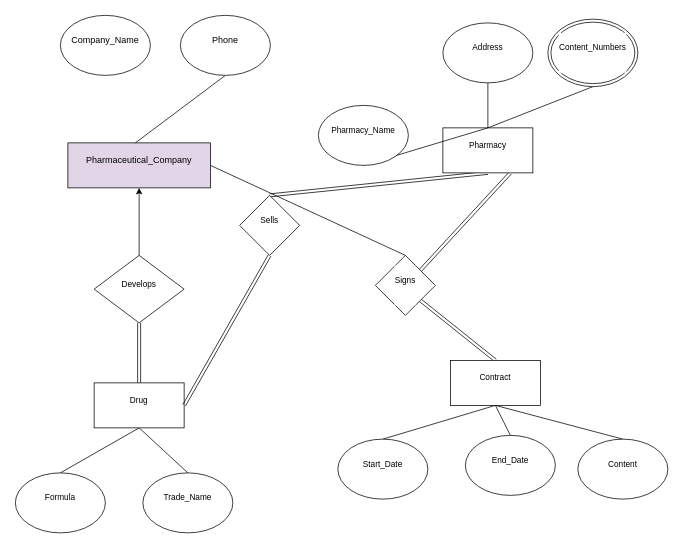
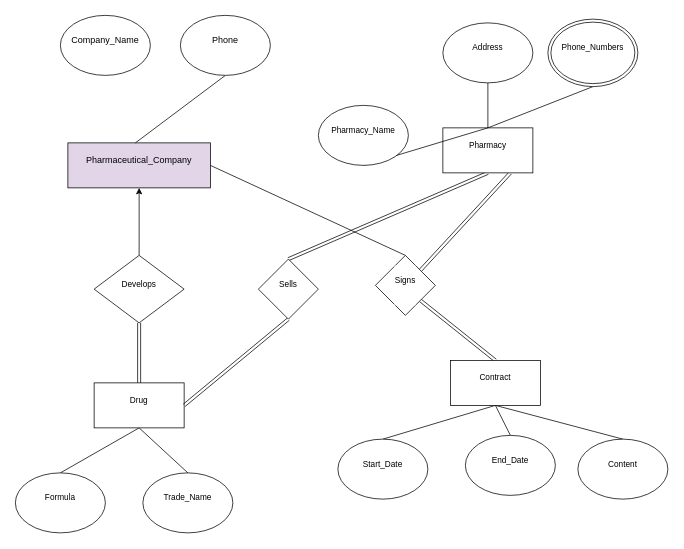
- <mxCell id="15" value="&#10;Content_Numbers&#10;&#10;" style="ellipse;shape=doubleEllipse;whiteSpace=wrap;html=1;fontFamily=Helvetica;fontSize=11;fontColor=default;labelBackgroundColor=default;" vertex="1" parent="1"><mxGeometry x="730" y="25" width="120" height="90" as="geometry" /></mxCell>
+ <mxCell id="15" value="&#10;Phone_Numbers&#10;&#10;" style="ellipse;shape=doubleEllipse;whiteSpace=wrap;html=1;fontFamily=Helvetica;fontSize=11;fontColor=default;labelBackgroundColor=default;" vertex="1" parent="1"><mxGeometry x="730" y="25" width="120" height="90" as="geometry" /></mxCell>
- <mxCell id="33" value="&#10;Sells&#10;&#10;" style="rhombus;whiteSpace=wrap;html=1;fontFamily=Helvetica;fontSize=11;fontColor=default;labelBackgroundColor=default;" vertex="1" parent="1"><mxGeometry x="319" y="260" width="80" height="80" as="geometry" /></mxCell>
+ <mxCell id="33" value="&#10;Sells&#10;&#10;" style="rhombus;whiteSpace=wrap;html=1;fontFamily=Helvetica;fontSize=11;fontColor=default;labelBackgroundColor=default;" vertex="1" parent="1"><mxGeometry x="344" y="345" width="80" height="80" as="geometry" /></mxCell>
